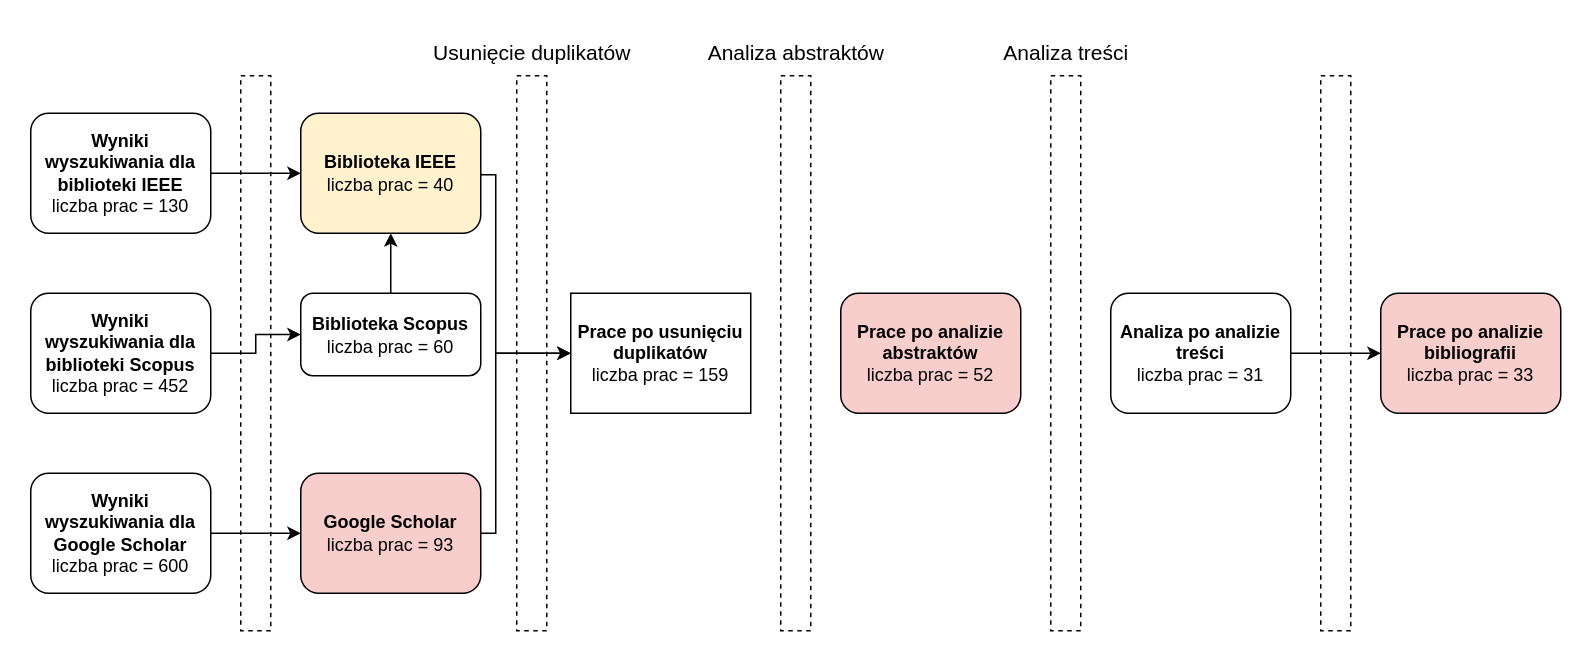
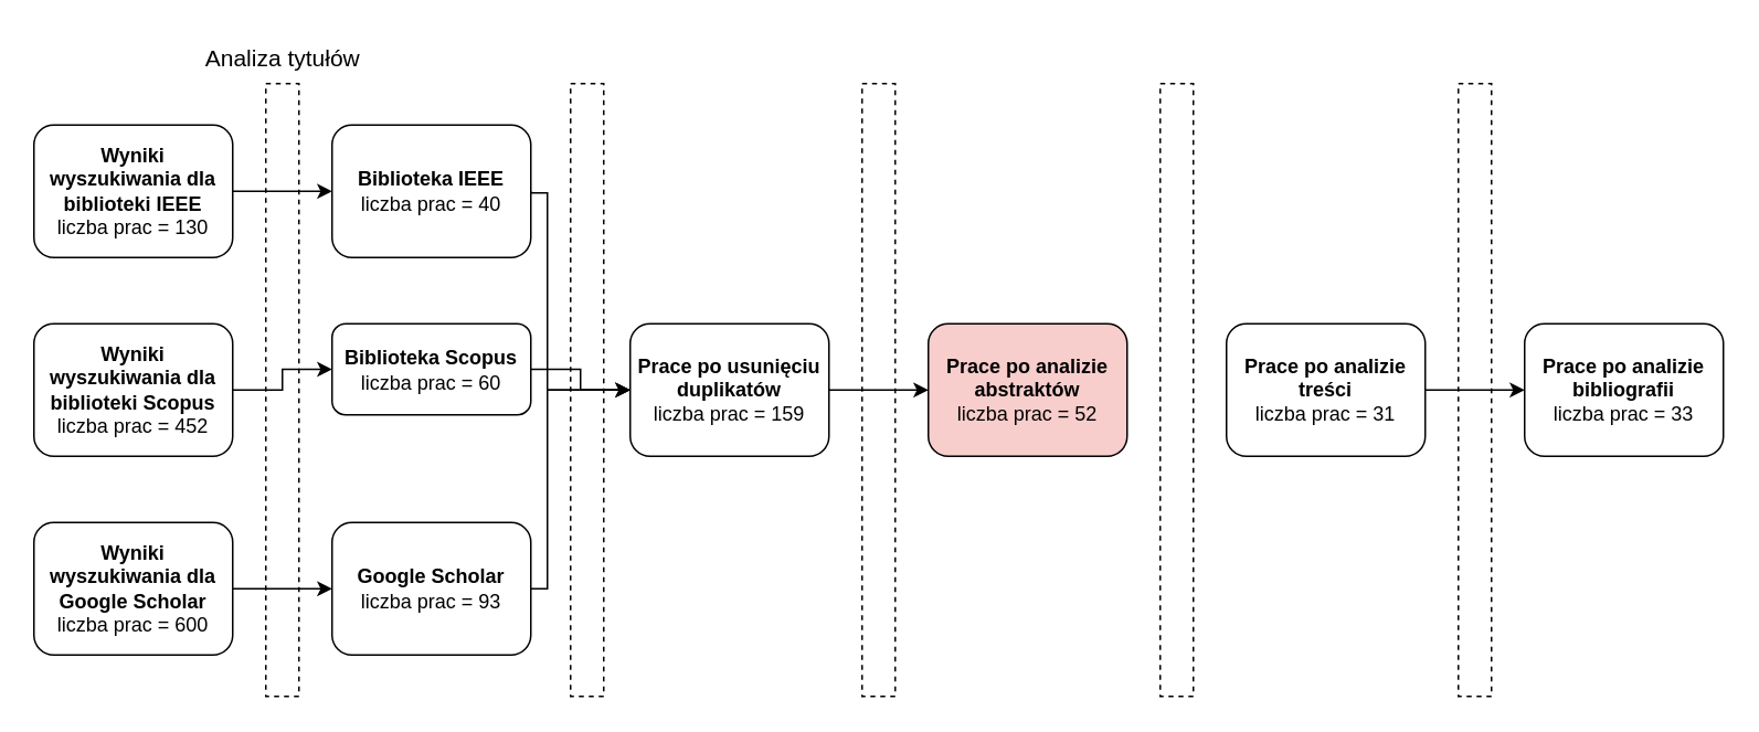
+ <mxCell id="25" value="&lt;font style=&quot;font-size: 14px;&quot;&gt;Analiza tytułów&lt;/font&gt;" style="text;html=1;align=center;verticalAlign=middle;resizable=0;points=[];autosize=1;strokeColor=none;fillColor=none;" vertex="1" parent="1"><mxGeometry x="110" y="20" width="120" height="30" as="geometry" /></mxCell>
- <mxCell id="26" value="&lt;font style=&quot;font-size: 14px;&quot;&gt;Usunięcie duplikatów&lt;/font&gt;" style="text;html=1;align=center;verticalAlign=middle;resizable=0;points=[];autosize=1;strokeColor=none;fillColor=none;" vertex="1" parent="1"><mxGeometry x="274" y="20" width="160" height="30" as="geometry" /></mxCell>
- <mxCell id="27" value="&lt;font style=&quot;font-size: 14px;&quot;&gt;Analiza abstraktów&lt;/font&gt;" style="text;html=1;align=center;verticalAlign=middle;resizable=0;points=[];autosize=1;strokeColor=none;fillColor=none;" vertex="1" parent="1"><mxGeometry x="460" y="20" width="140" height="30" as="geometry" /></mxCell>
- <mxCell id="28" value="&lt;font style=&quot;font-size: 14px;&quot;&gt;Analiza treści&lt;/font&gt;" style="text;html=1;align=center;verticalAlign=middle;resizable=0;points=[];autosize=1;strokeColor=none;fillColor=none;" vertex="1" parent="1"><mxGeometry x="655" y="20" width="110" height="30" as="geometry" /></mxCell>
- <mxCell id="9" value="&lt;div&gt;&lt;b&gt;Biblioteka IEEE&lt;/b&gt;&lt;/div&gt;&lt;div&gt;&lt;font&gt;liczba prac = 40&lt;/font&gt;&lt;/div&gt;" style="rounded=1;whiteSpace=wrap;html=1;fillColor=#fff2cc;" vertex="1" parent="1"><mxGeometry x="200" y="75" width="120" height="80" as="geometry" /></mxCell>
+ <mxCell id="9" value="&lt;div&gt;&lt;b&gt;Biblioteka IEEE&lt;/b&gt;&lt;/div&gt;&lt;div&gt;&lt;font&gt;liczba prac = 40&lt;/font&gt;&lt;/div&gt;" style="rounded=1;whiteSpace=wrap;html=1;" vertex="1" parent="1"><mxGeometry x="200" y="75" width="120" height="80" as="geometry" /></mxCell>
- <mxCell id="10" style="edgeStyle=orthogonalEdgeStyle;rounded=0;orthogonalLoop=1;jettySize=auto;html=1;" edge="1" parent="1" source="11" target="9"><mxGeometry relative="1" as="geometry" /></mxCell>
+ <mxCell id="10" style="edgeStyle=orthogonalEdgeStyle;rounded=0;orthogonalLoop=1;jettySize=auto;html=1;entryX=0;entryY=0.5;entryDx=0;entryDy=0;" edge="1" parent="1" source="11" target="15"><mxGeometry relative="1" as="geometry" /></mxCell>
- <mxCell id="15" value="&lt;div&gt;&lt;b&gt;Prace po usunięciu duplikatów&lt;/b&gt;&lt;/div&gt;&lt;div&gt;&lt;span style=&quot;background-color: transparent; color: light-dark(rgb(0, 0, 0), rgb(255, 255, 255));&quot;&gt;liczba prac = 159&lt;/span&gt;&lt;/div&gt;" style="whiteSpace=wrap;html=1;rounded=0;" vertex="1" parent="1"><mxGeometry x="380" y="195" width="120" height="80" as="geometry" /></mxCell>
+ <mxCell id="15" value="&lt;div&gt;&lt;b&gt;Prace po usunięciu duplikatów&lt;/b&gt;&lt;/div&gt;&lt;div&gt;&lt;span style=&quot;background-color: transparent; color: light-dark(rgb(0, 0, 0), rgb(255, 255, 255));&quot;&gt;liczba prac = 159&lt;/span&gt;&lt;/div&gt;" style="rounded=1;whiteSpace=wrap;html=1;" vertex="1" parent="1"><mxGeometry x="380" y="195" width="120" height="80" as="geometry" /></mxCell>
+ <mxCell id="14" style="edgeStyle=orthogonalEdgeStyle;rounded=0;orthogonalLoop=1;jettySize=auto;html=1;entryX=0;entryY=0.5;entryDx=0;entryDy=0;" edge="1" parent="1" source="15" target="16"><mxGeometry relative="1" as="geometry" /></mxCell>
- <mxCell id="18" value="&lt;div&gt;&lt;b&gt;Analiza po analizie treści&lt;/b&gt;&lt;/div&gt;&lt;div&gt;&lt;span style=&quot;background-color: transparent; color: light-dark(rgb(0, 0, 0), rgb(255, 255, 255));&quot;&gt;liczba prac = 31&lt;/span&gt;&lt;/div&gt;" style="rounded=1;whiteSpace=wrap;html=1;" vertex="1" parent="1"><mxGeometry x="740" y="195" width="120" height="80" as="geometry" /></mxCell>
+ <mxCell id="18" value="&lt;div&gt;&lt;b&gt;Prace po analizie treści&lt;/b&gt;&lt;/div&gt;&lt;div&gt;&lt;span style=&quot;background-color: transparent; color: light-dark(rgb(0, 0, 0), rgb(255, 255, 255));&quot;&gt;liczba prac = 31&lt;/span&gt;&lt;/div&gt;" style="rounded=1;whiteSpace=wrap;html=1;" vertex="1" parent="1"><mxGeometry x="740" y="195" width="120" height="80" as="geometry" /></mxCell>
- <mxCell id="19" value="&lt;div&gt;&lt;b&gt;Prace po analizie bibliografii&lt;/b&gt;&lt;/div&gt;&lt;div&gt;&lt;span style=&quot;background-color: transparent; color: light-dark(rgb(0, 0, 0), rgb(255, 255, 255));&quot;&gt;liczba prac = 33&lt;/span&gt;&lt;/div&gt;" style="rounded=1;whiteSpace=wrap;html=1;fillColor=#f8cecc;" vertex="1" parent="1"><mxGeometry x="920" y="195" width="120" height="80" as="geometry" /></mxCell>
+ <mxCell id="19" value="&lt;div&gt;&lt;b&gt;Prace po analizie bibliografii&lt;/b&gt;&lt;/div&gt;&lt;div&gt;&lt;span style=&quot;background-color: transparent; color: light-dark(rgb(0, 0, 0), rgb(255, 255, 255));&quot;&gt;liczba prac = 33&lt;/span&gt;&lt;/div&gt;" style="rounded=1;whiteSpace=wrap;html=1;" vertex="1" parent="1"><mxGeometry x="920" y="195" width="120" height="80" as="geometry" /></mxCell>
- <mxCell id="13" value="&lt;div&gt;&lt;span style=&quot;background-color: transparent; color: light-dark(rgb(0, 0, 0), rgb(255, 255, 255));&quot;&gt;&lt;b&gt;Google Scholar&lt;/b&gt;&lt;/span&gt;&lt;/div&gt;&lt;div&gt;&lt;span style=&quot;background-color: transparent; color: light-dark(rgb(0, 0, 0), rgb(255, 255, 255));&quot;&gt;liczba prac = 93&lt;/span&gt;&lt;/div&gt;" style="rounded=1;whiteSpace=wrap;html=1;fillColor=#f8cecc;" vertex="1" parent="1"><mxGeometry x="200" y="315" width="120" height="80" as="geometry" /></mxCell>
+ <mxCell id="13" value="&lt;div&gt;&lt;span style=&quot;background-color: transparent; color: light-dark(rgb(0, 0, 0), rgb(255, 255, 255));&quot;&gt;&lt;b&gt;Google Scholar&lt;/b&gt;&lt;/span&gt;&lt;/div&gt;&lt;div&gt;&lt;span style=&quot;background-color: transparent; color: light-dark(rgb(0, 0, 0), rgb(255, 255, 255));&quot;&gt;liczba prac = 93&lt;/span&gt;&lt;/div&gt;" style="rounded=1;whiteSpace=wrap;html=1;" vertex="1" parent="1"><mxGeometry x="200" y="315" width="120" height="80" as="geometry" /></mxCell>
- <mxCell id="12" style="edgeStyle=orthogonalEdgeStyle;rounded=0;orthogonalLoop=1;jettySize=auto;html=1;entryX=0;entryY=0.5;entryDx=0;entryDy=0;" edge="1" parent="1" source="13" target="15"><mxGeometry relative="1" as="geometry"><Array as="points"><mxPoint x="330" y="355" /><mxPoint x="330" y="235" /></Array></mxGeometry></mxCell>
+ <mxCell id="12" style="edgeStyle=orthogonalEdgeStyle;rounded=0;orthogonalLoop=1;jettySize=auto;html=1;entryX=0;entryY=0.5;entryDx=0;entryDy=0;endArrow=open;" edge="1" parent="1" source="13" target="15"><mxGeometry relative="1" as="geometry"><Array as="points"><mxPoint x="330" y="355" /><mxPoint x="330" y="235" /></Array></mxGeometry></mxCell>
